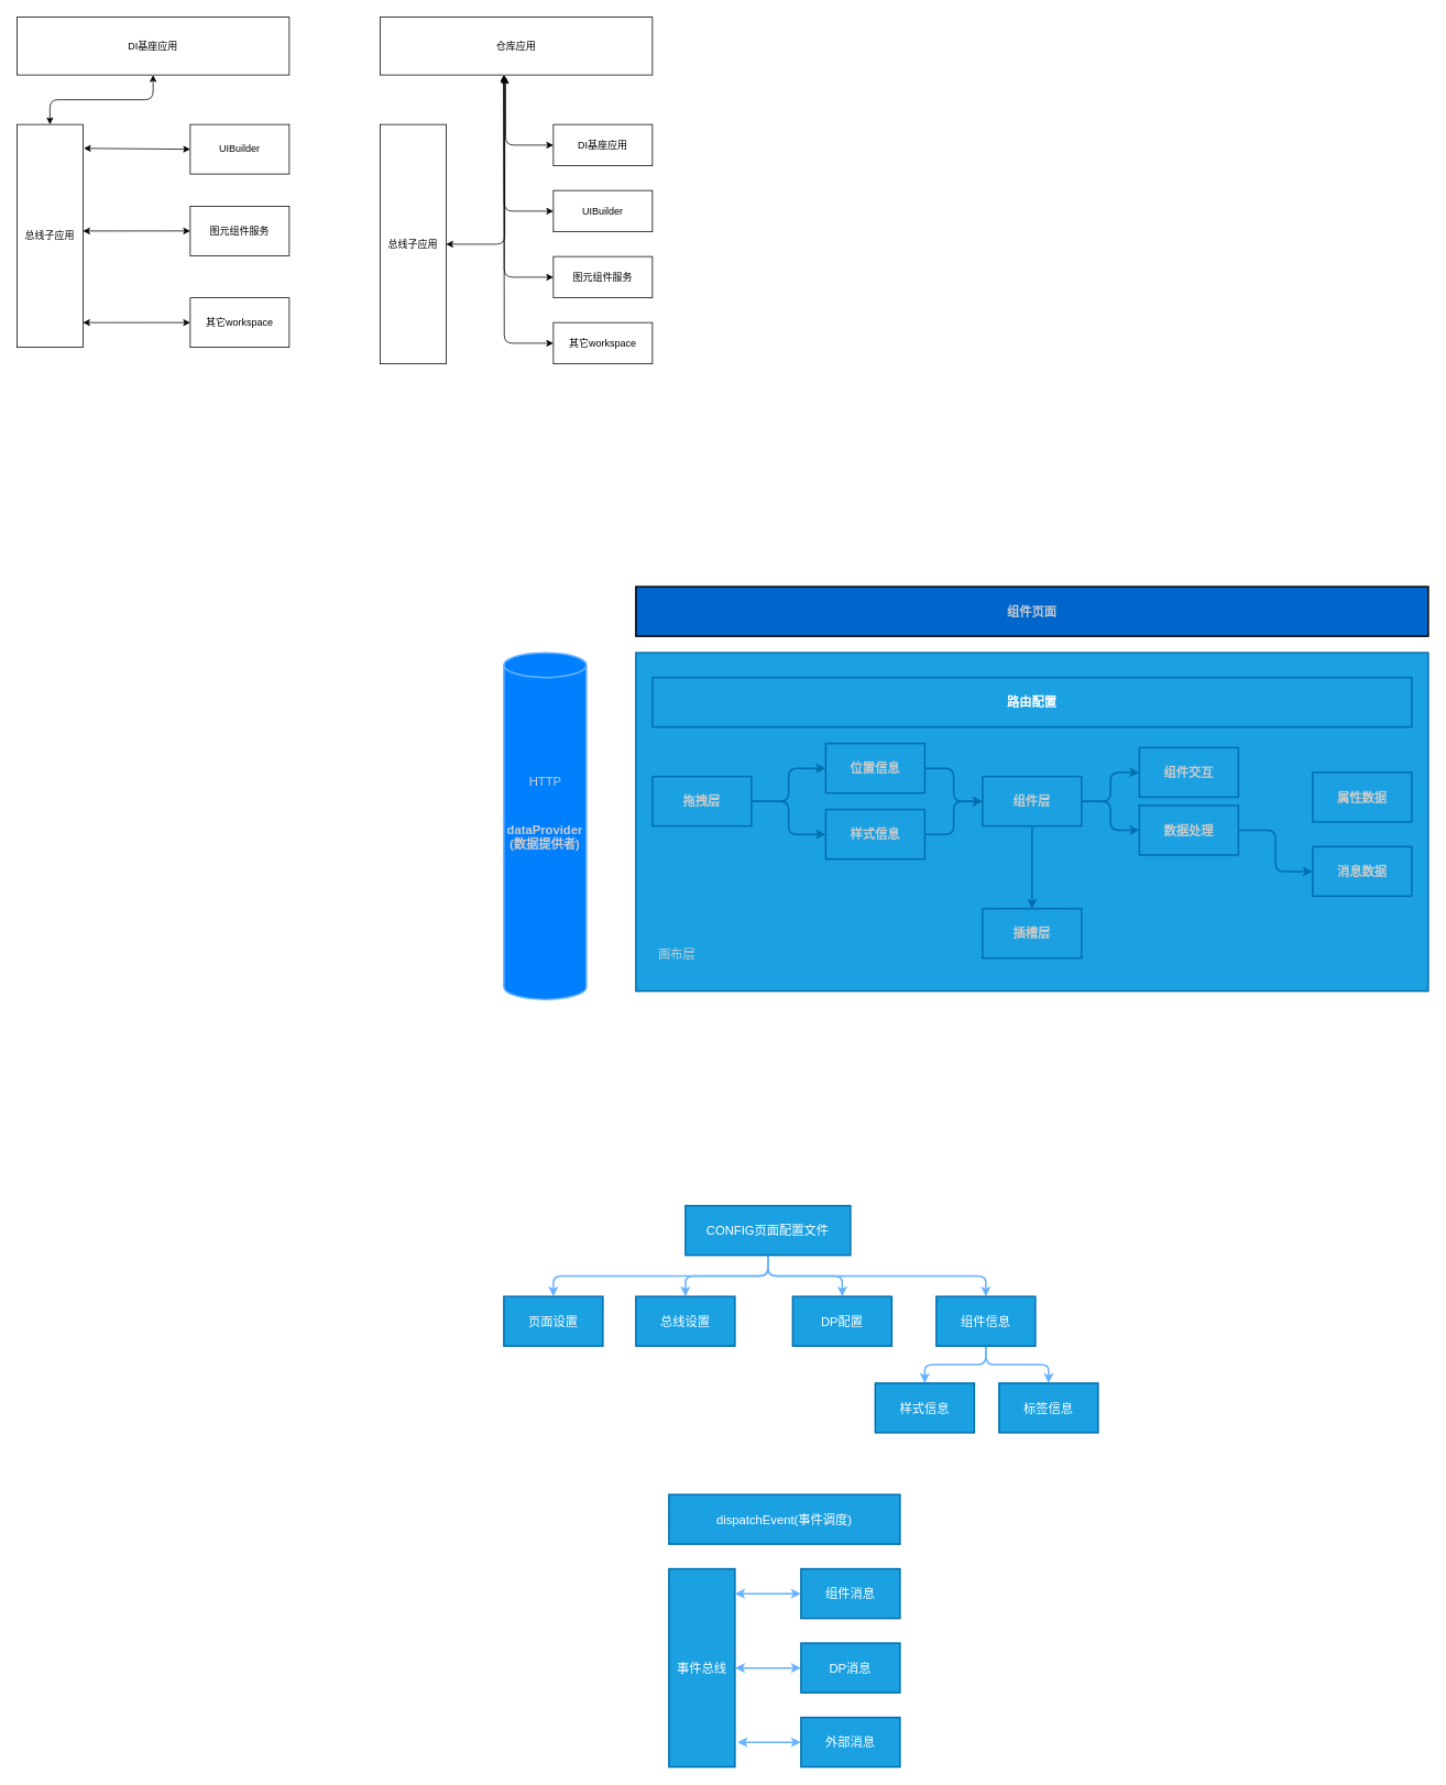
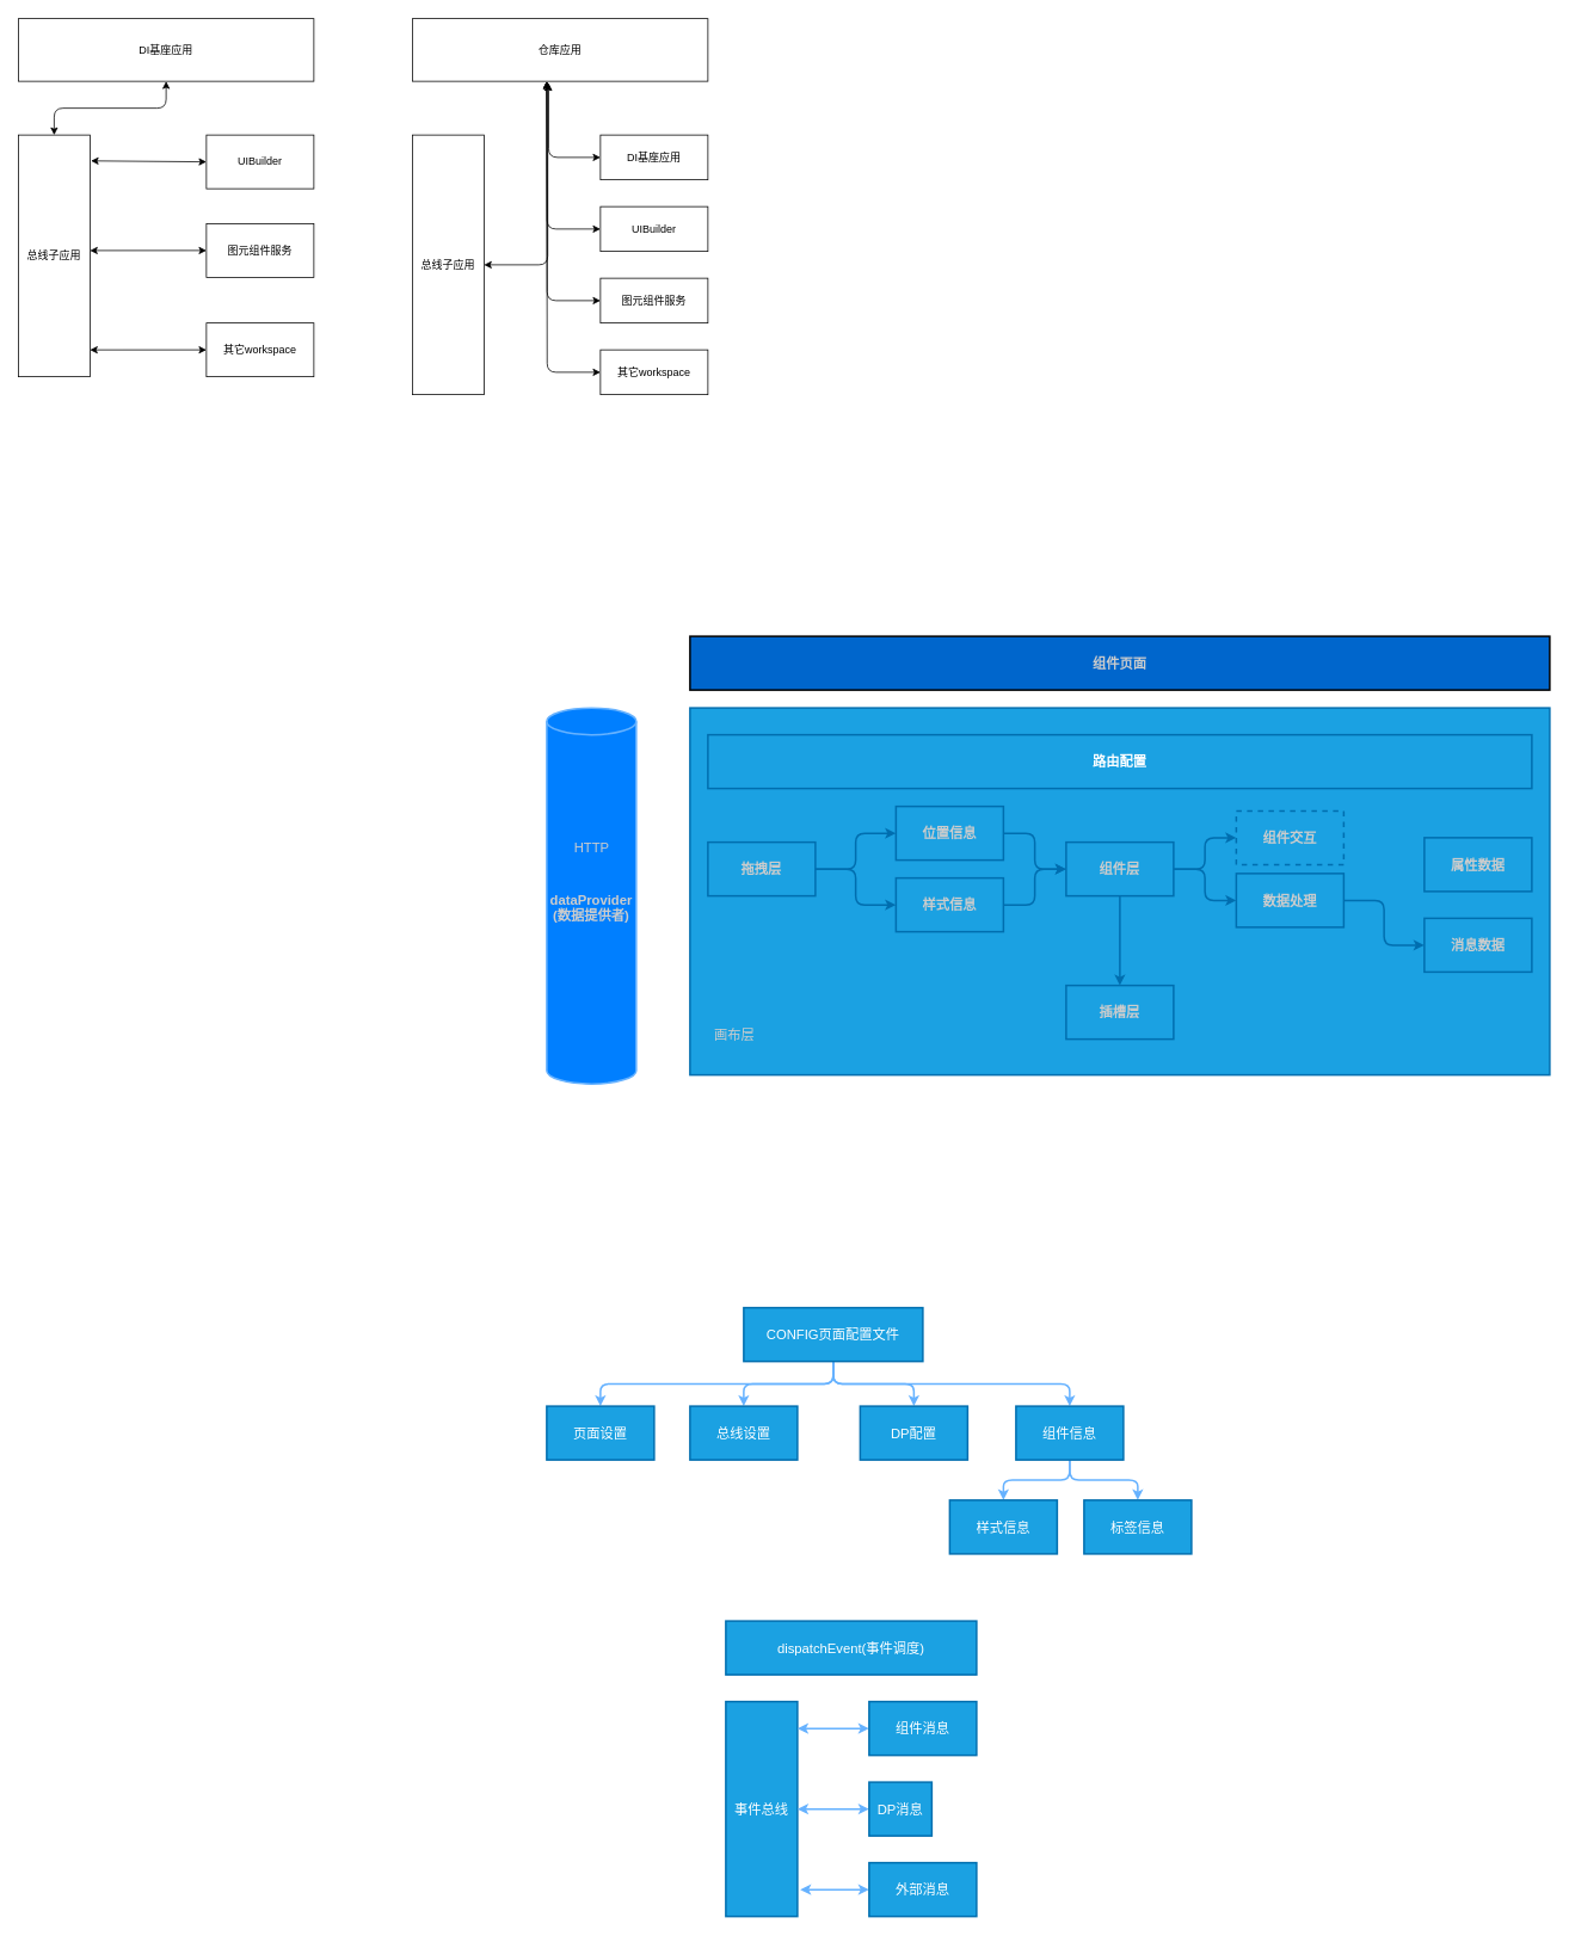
- <mxCell id="37" value="组件交互" style="whiteSpace=wrap;html=1;strokeWidth=2;fillColor=#1ba1e2;fontColor=#CCCCCC;strokeColor=#006EAF;fontStyle=1;fontSize=15;" vertex="1" parent="1"><mxGeometry x="1380" y="905" width="120" height="60" as="geometry" /></mxCell>
+ <mxCell id="37" value="组件交互" style="whiteSpace=wrap;html=1;strokeWidth=2;fillColor=#1ba1e2;fontColor=#CCCCCC;strokeColor=#006EAF;fontStyle=1;fontSize=15;dashed=1;" vertex="1" parent="1"><mxGeometry x="1380" y="905" width="120" height="60" as="geometry" /></mxCell>
- <mxCell id="64" value="DP消息" style="whiteSpace=wrap;html=1;fontSize=15;fontColor=#ffffff;strokeColor=#006EAF;strokeWidth=2;fillColor=#1ba1e2;" vertex="1" parent="1"><mxGeometry x="970" y="1990" width="120" height="60" as="geometry" /></mxCell>
+ <mxCell id="64" value="DP消息" style="whiteSpace=wrap;html=1;fontSize=15;fontColor=#ffffff;strokeColor=#006EAF;strokeWidth=2;fillColor=#1ba1e2;" vertex="1" parent="1"><mxGeometry x="970" y="1990" width="70" height="60" as="geometry" /></mxCell>
